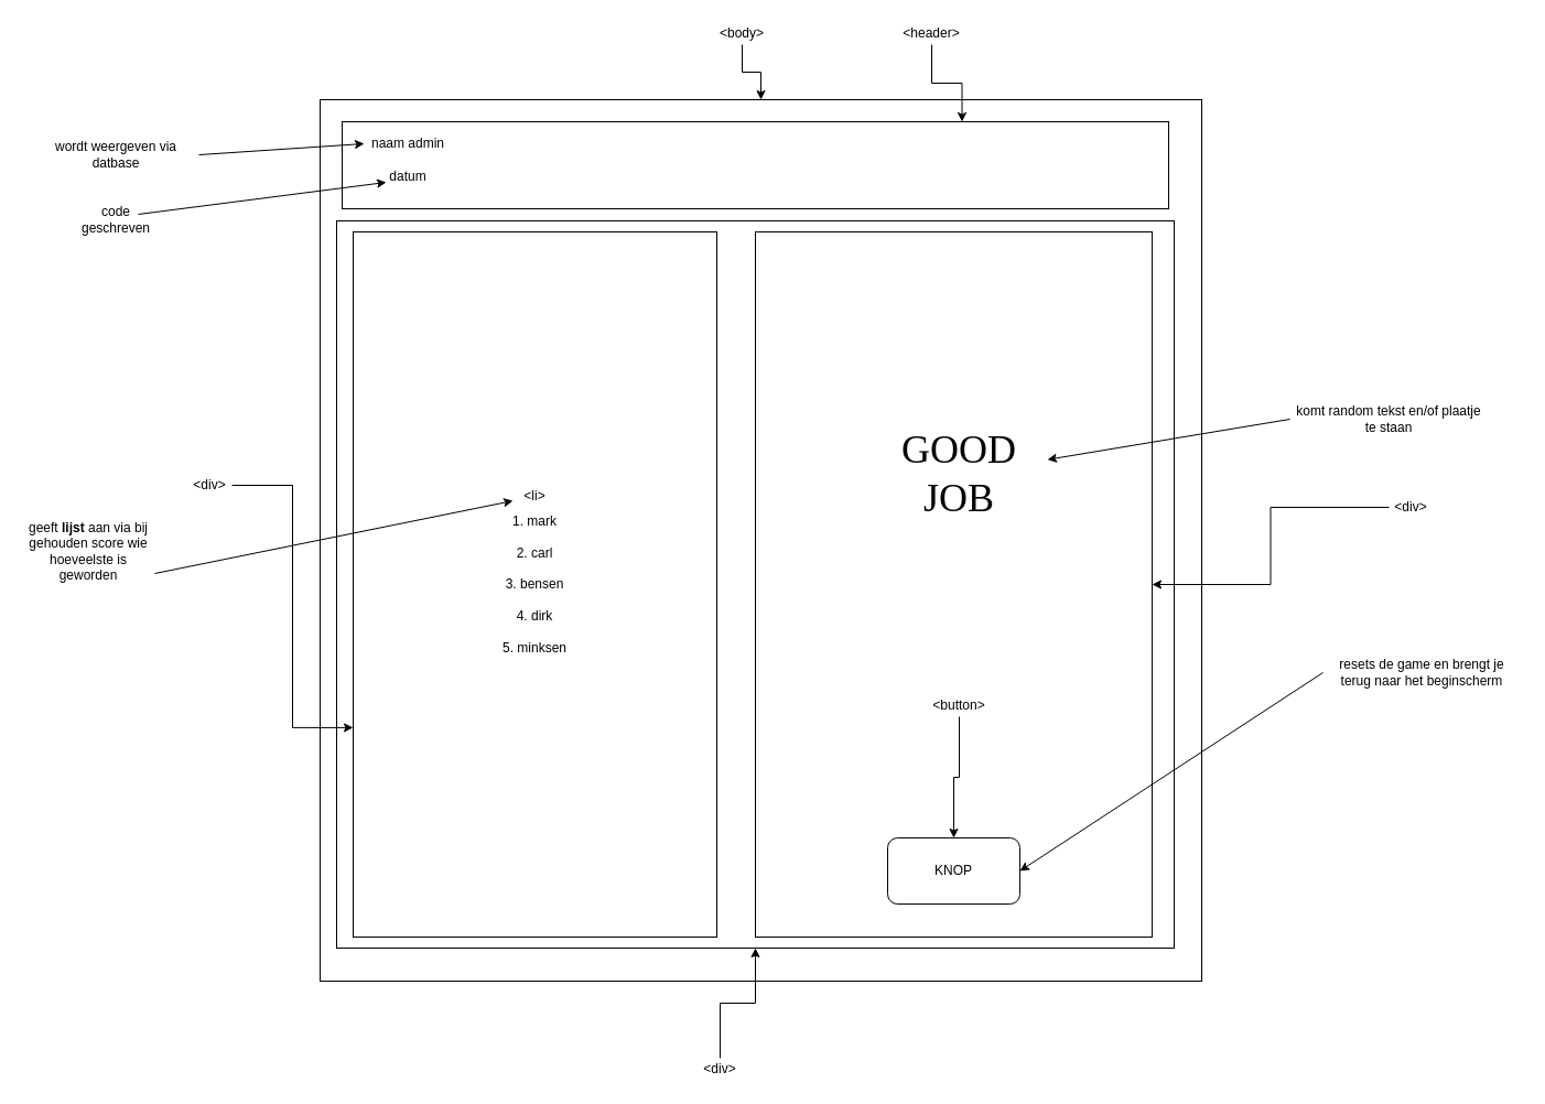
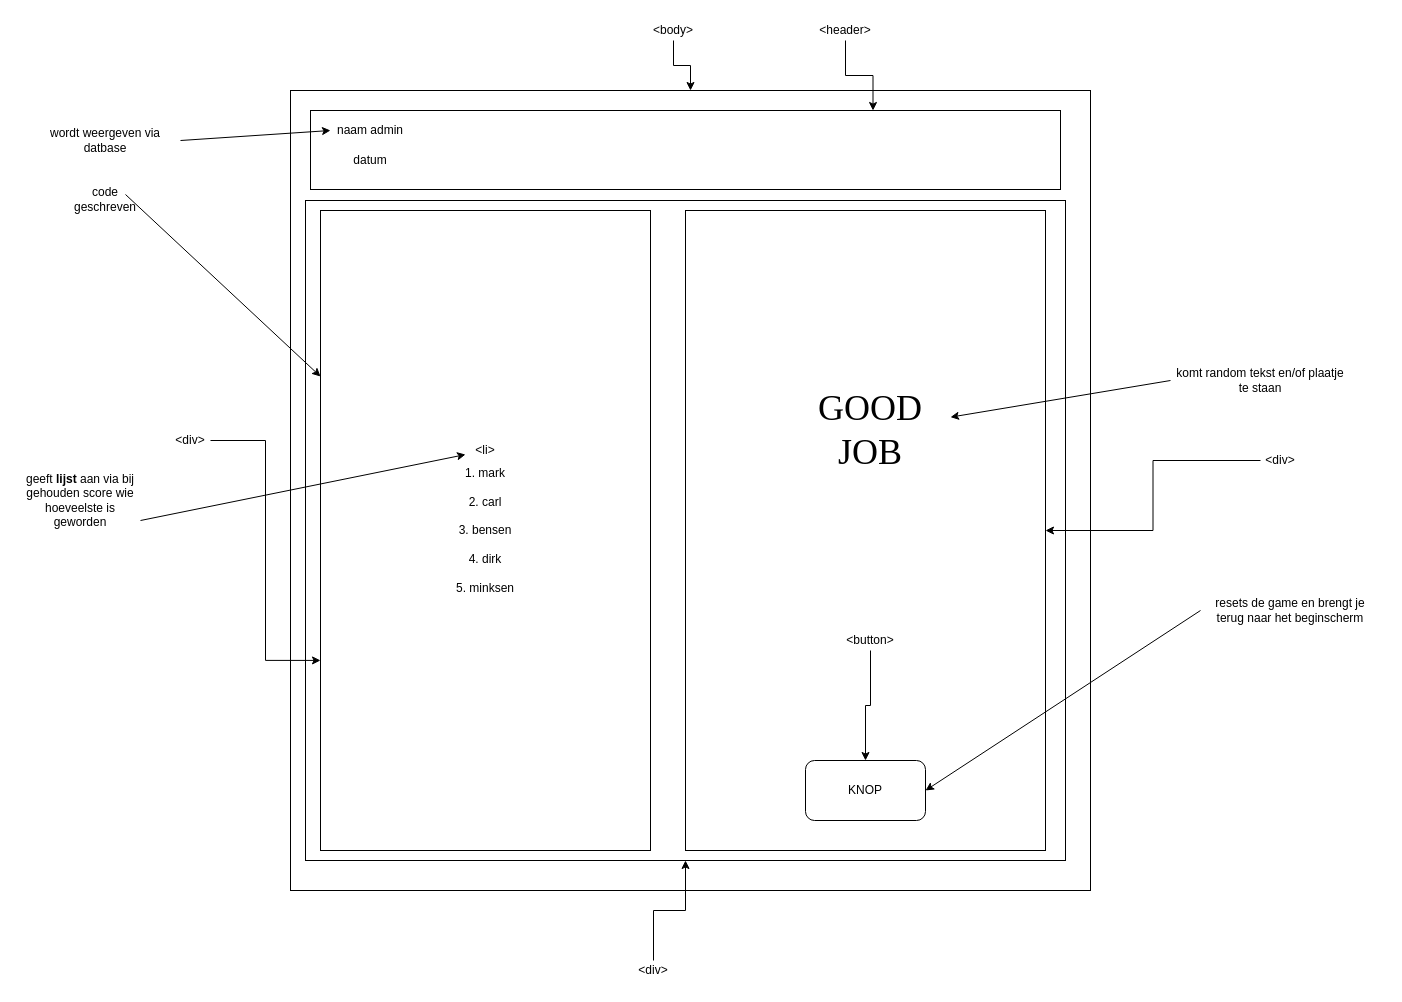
- <mxCell id="16" value="" style="endArrow=classic;html=1;exitX=1;exitY=0.25;exitDx=0;exitDy=0;entryX=0;entryY=0.75;entryDx=0;entryDy=0;" parent="1" source="15" target="12" edge="1"><mxGeometry width="50" height="50" relative="1" as="geometry"><mxPoint x="170" y="220" as="sourcePoint" /><mxPoint x="220" y="170" as="targetPoint" /></mxGeometry></mxCell>
+ <mxCell id="16" value="" style="endArrow=classic;html=1;exitX=1;exitY=0.25;exitDx=0;exitDy=0;" parent="1" source="15" target="5" edge="1"><mxGeometry width="50" height="50" relative="1" as="geometry"><mxPoint x="170" y="220" as="sourcePoint" /><mxPoint x="220" y="170" as="targetPoint" /></mxGeometry></mxCell>
